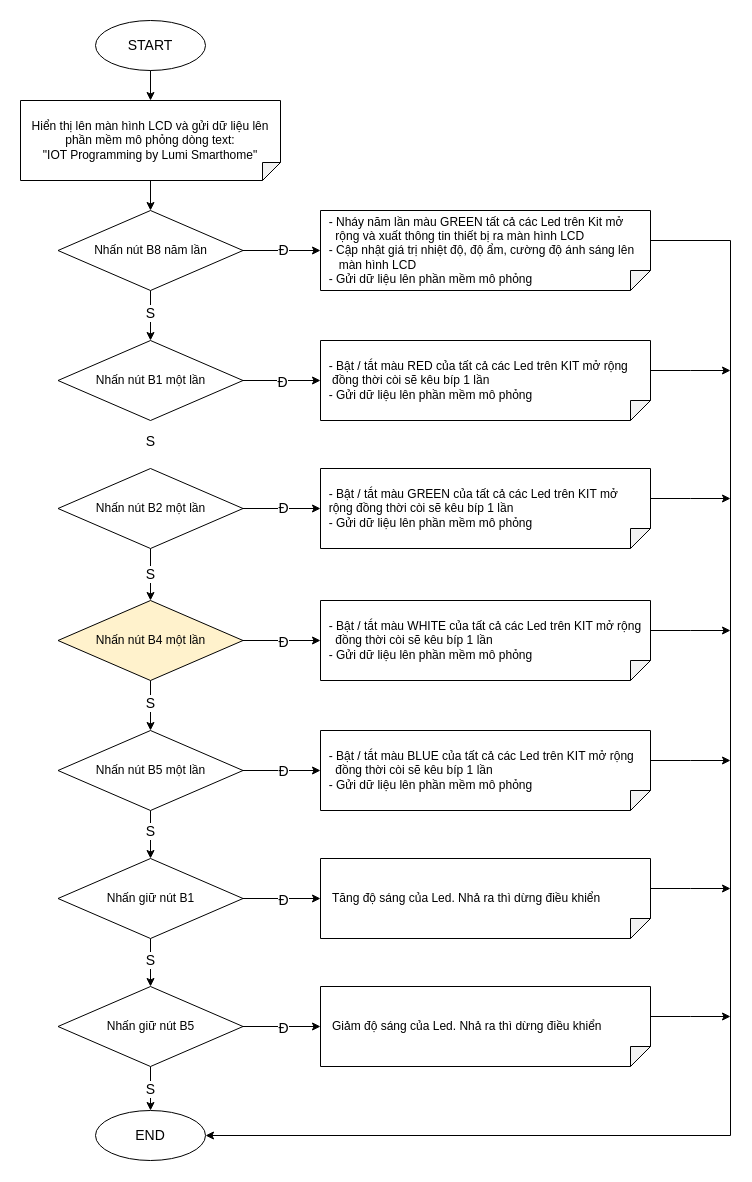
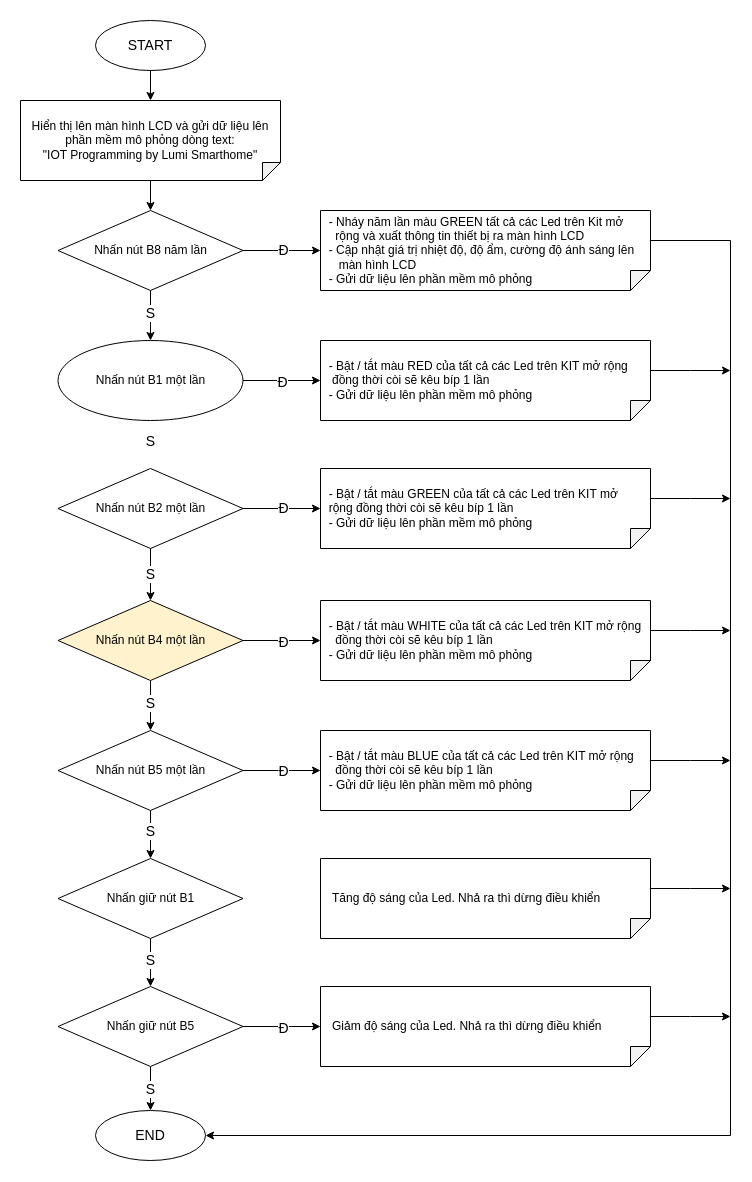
- <mxCell id="6" value="Nhấn nút B1 một lần" style="rhombus;whiteSpace=wrap;html=1;" parent="1" vertex="1"><mxGeometry x="57.5" y="340" width="185" height="80" as="geometry" /></mxCell>
+ <mxCell id="6" value="Nhấn nút B1 một lần" style="ellipse;whiteSpace=wrap;html=1;" parent="1" vertex="1"><mxGeometry x="57.5" y="340" width="185" height="80" as="geometry" /></mxCell>
- <mxCell id="51" style="edgeStyle=orthogonalEdgeStyle;rounded=0;orthogonalLoop=1;jettySize=auto;html=1;exitX=1;exitY=0.5;exitDx=0;exitDy=0;entryX=0.5;entryY=1;entryDx=0;entryDy=0;entryPerimeter=0;" parent="1" source="19" target="28" edge="1"><mxGeometry relative="1" as="geometry" /></mxCell>
- <mxCell id="52" value="&lt;span style=&quot;font-size: 14px;&quot;&gt;Đ&lt;/span&gt;" style="edgeLabel;html=1;align=center;verticalAlign=middle;resizable=0;points=[];" parent="51" vertex="1" connectable="0"><mxGeometry x="-0.006" y="-1" relative="1" as="geometry"><mxPoint x="1" as="offset" /></mxGeometry></mxCell>
